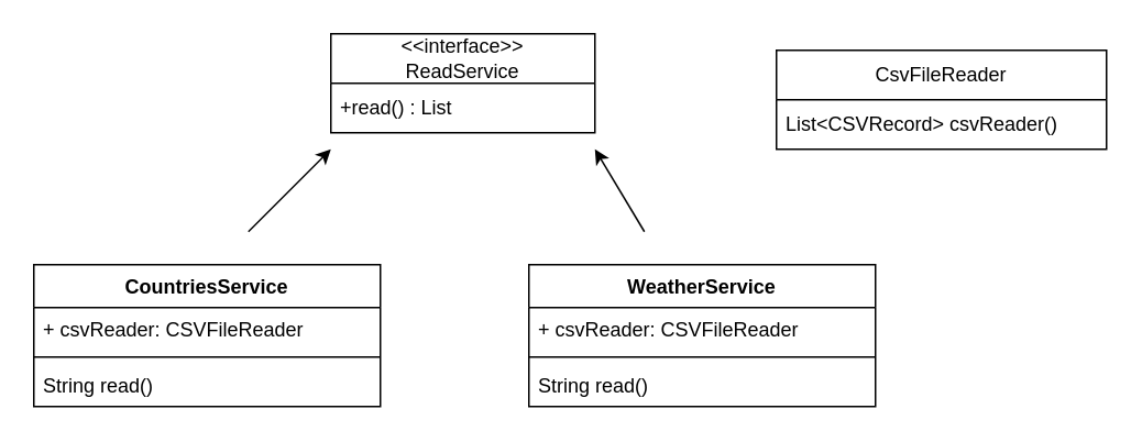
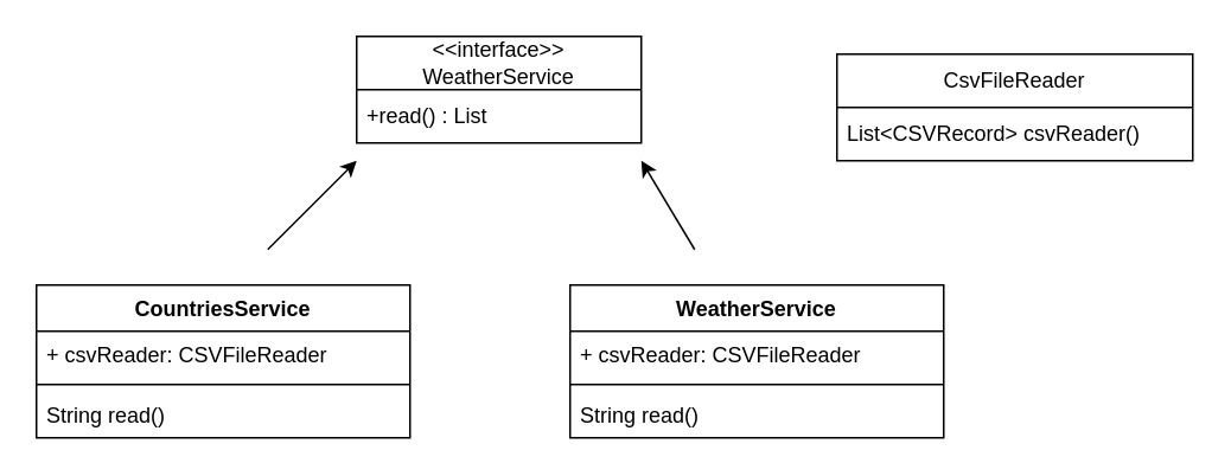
- <mxCell id="2" value="&amp;lt;&amp;lt;interface&amp;gt;&amp;gt;&lt;br&gt;ReadService" style="swimlane;fontStyle=0;childLayout=stackLayout;horizontal=1;startSize=30;horizontalStack=0;resizeParent=1;resizeParentMax=0;resizeLast=0;collapsible=1;marginBottom=0;whiteSpace=wrap;html=1;" vertex="1" parent="1"><mxGeometry x="200" y="20" width="160" height="60" as="geometry" /></mxCell>
+ <mxCell id="2" value="&amp;lt;&amp;lt;interface&amp;gt;&amp;gt;&lt;br&gt;WeatherService" style="swimlane;fontStyle=0;childLayout=stackLayout;horizontal=1;startSize=30;horizontalStack=0;resizeParent=1;resizeParentMax=0;resizeLast=0;collapsible=1;marginBottom=0;whiteSpace=wrap;html=1;" vertex="1" parent="1"><mxGeometry x="200" y="20" width="160" height="60" as="geometry" /></mxCell>
